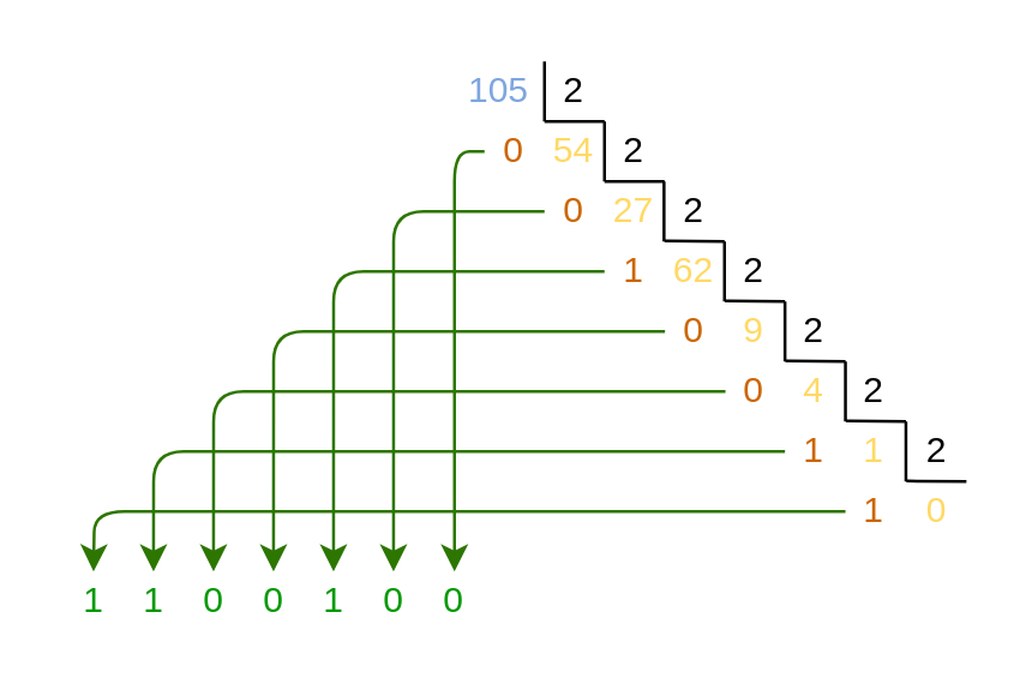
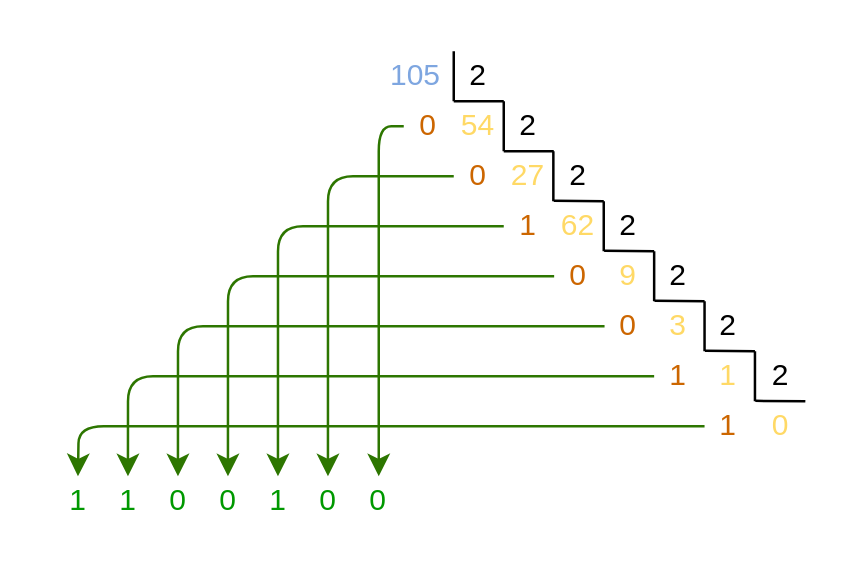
- <mxCell id="32" value="4" style="text;html=1;strokeColor=none;fillColor=none;align=center;verticalAlign=middle;whiteSpace=wrap;rounded=0;fontColor=#FFD966;" vertex="1" parent="1"><mxGeometry x="261.32" y="120" width="20" height="20" as="geometry" /></mxCell>
+ <mxCell id="32" value="3" style="text;html=1;strokeColor=none;fillColor=none;align=center;verticalAlign=middle;whiteSpace=wrap;rounded=0;fontColor=#FFD966;" vertex="1" parent="1"><mxGeometry x="261.32" y="120" width="20" height="20" as="geometry" /></mxCell>
